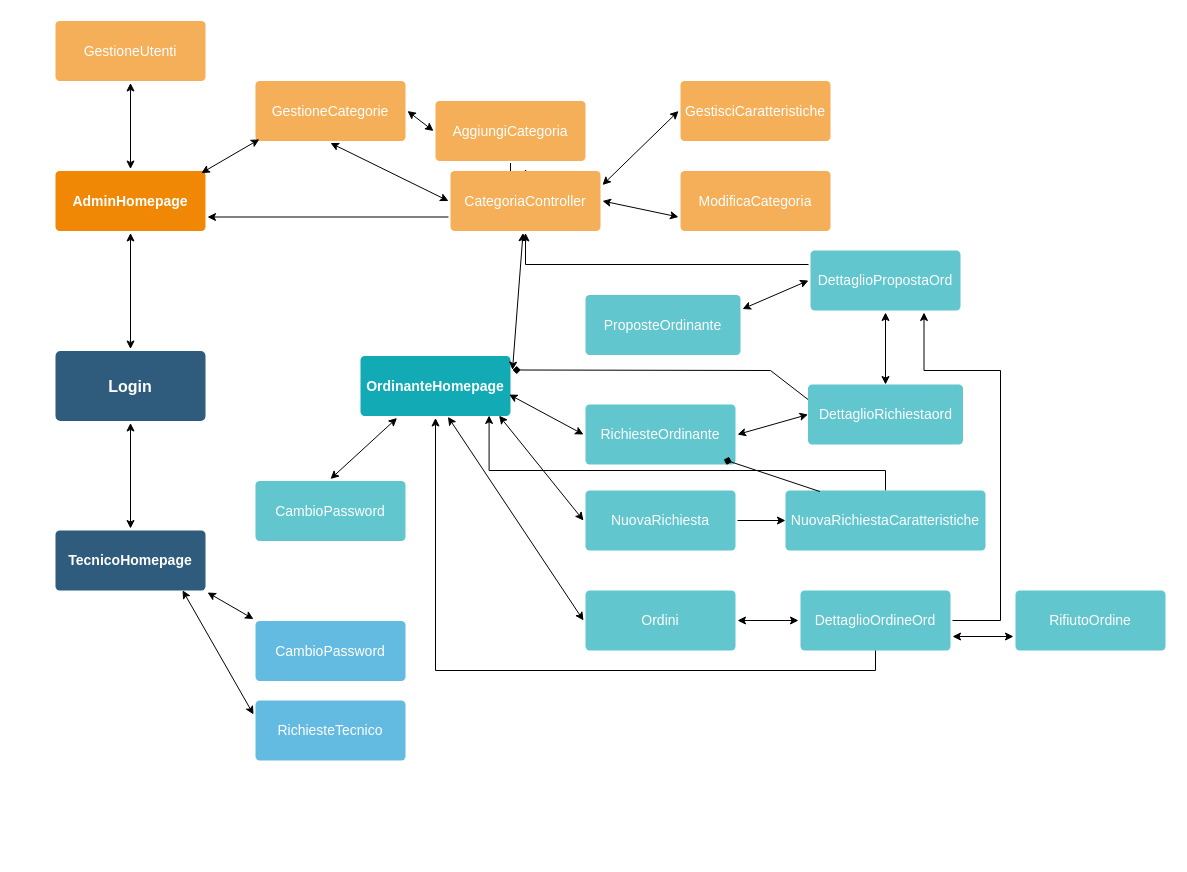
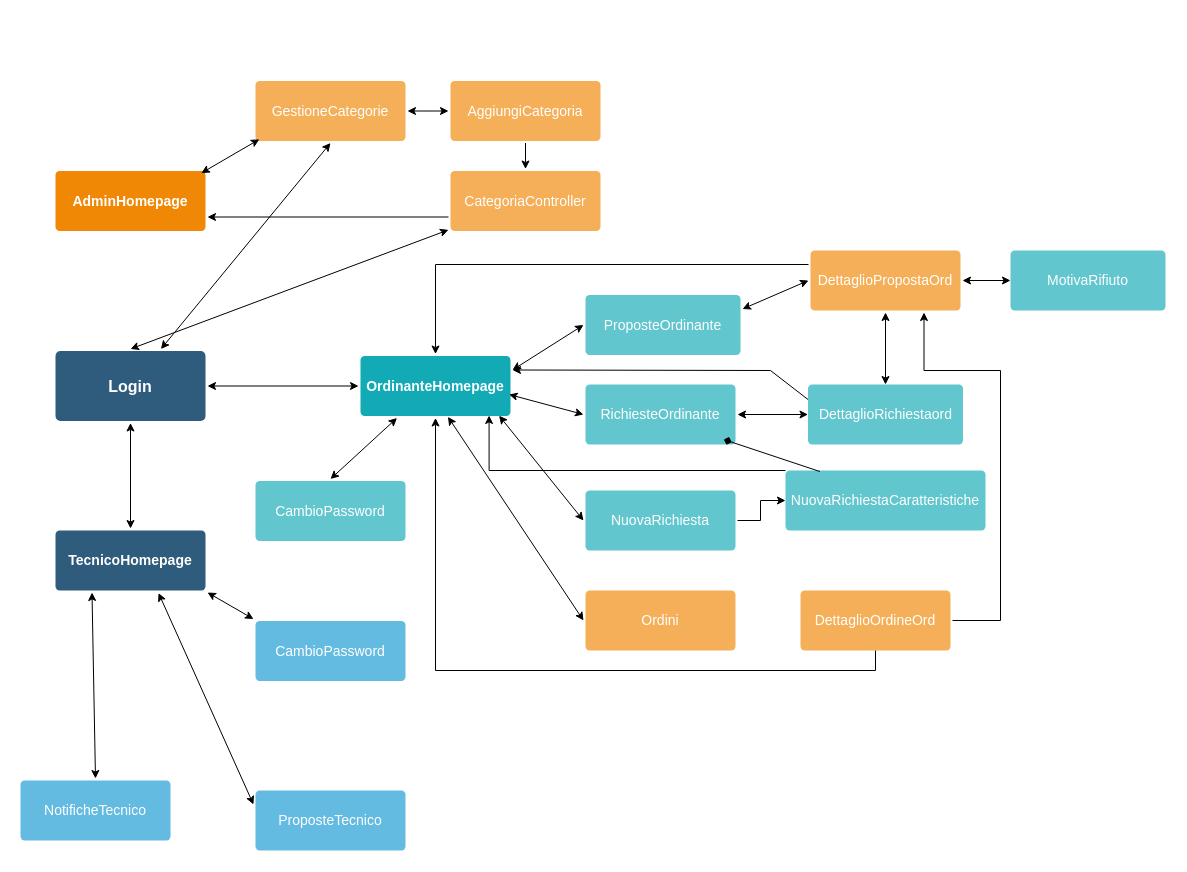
- <mxCell id="6" value="GestioneUtenti" style="rounded=1;whiteSpace=wrap;html=1;shadow=0;labelBackgroundColor=none;strokeColor=none;strokeWidth=3;fillColor=#f5af58;fontFamily=Helvetica;fontSize=14;fontColor=#FFFFFF;align=center;spacing=5;arcSize=7;perimeterSpacing=2;" parent="1" vertex="1"><mxGeometry x="55" y="20.5" width="150" height="60" as="geometry" /></mxCell>
- <mxCell id="22" value="GestisciCaratteristiche" style="rounded=1;whiteSpace=wrap;html=1;shadow=0;labelBackgroundColor=none;strokeColor=none;strokeWidth=3;fillColor=#f5af58;fontFamily=Helvetica;fontSize=14;fontColor=#FFFFFF;align=center;spacing=5;arcSize=7;perimeterSpacing=2;" vertex="1" parent="1"><mxGeometry x="680" y="80.5" width="150" height="60" as="geometry" /></mxCell>
- <mxCell id="14" value="" style="endArrow=classic;startArrow=classic;html=1;rounded=0;entryX=0.5;entryY=1;entryDx=0;entryDy=0;exitX=0.5;exitY=0;exitDx=0;exitDy=0;" edge="1" parent="1" source="4" target="6"><mxGeometry width="50" height="50" relative="1" as="geometry"><mxPoint x="129.66" y="161.5" as="sourcePoint" /><mxPoint x="129.89" y="90" as="targetPoint" /></mxGeometry></mxCell>
- <mxCell id="17" value="AggiungiCategoria" style="rounded=1;whiteSpace=wrap;html=1;shadow=0;labelBackgroundColor=none;strokeColor=none;strokeWidth=3;fillColor=#f5af58;fontFamily=Helvetica;fontSize=14;fontColor=#FFFFFF;align=center;spacing=5;arcSize=7;perimeterSpacing=2;" vertex="1" parent="1"><mxGeometry x="435" y="100.5" width="150" height="60" as="geometry" /></mxCell>
+ <mxCell id="17" value="AggiungiCategoria" style="rounded=1;whiteSpace=wrap;html=1;shadow=0;labelBackgroundColor=none;strokeColor=none;strokeWidth=3;fillColor=#f5af58;fontFamily=Helvetica;fontSize=14;fontColor=#FFFFFF;align=center;spacing=5;arcSize=7;perimeterSpacing=2;" vertex="1" parent="1"><mxGeometry x="450" y="80.5" width="150" height="60" as="geometry" /></mxCell>
- <mxCell id="23" value="" style="endArrow=classic;startArrow=classic;html=1;rounded=0;entryX=1;entryY=0.25;entryDx=0;entryDy=0;exitX=0;exitY=0.5;exitDx=0;exitDy=0;" edge="1" parent="1" source="22" target="18"><mxGeometry width="50" height="50" relative="1" as="geometry"><mxPoint x="340" y="153" as="sourcePoint" /><mxPoint x="458" y="211" as="targetPoint" /></mxGeometry></mxCell>
- <mxCell id="20" value="" style="endArrow=classic;startArrow=classic;html=1;rounded=0;entryX=0;entryY=0.5;entryDx=0;entryDy=0;exitX=0.5;exitY=1;exitDx=0;exitDy=0;" edge="1" parent="1" source="5" target="18"><mxGeometry width="50" height="50" relative="1" as="geometry"><mxPoint x="221" y="193" as="sourcePoint" /><mxPoint x="279" y="159" as="targetPoint" /></mxGeometry></mxCell>
+ <mxCell id="20" value="" style="endArrow=classic;startArrow=classic;html=1;rounded=0;exitX=0.5;exitY=1;exitDx=0;exitDy=0;" edge="1" parent="1" source="5" target="2"><mxGeometry width="50" height="50" relative="1" as="geometry"><mxPoint x="221" y="193" as="sourcePoint" /><mxPoint x="279" y="159" as="targetPoint" /></mxGeometry></mxCell>
- <mxCell id="21" value="ModificaCategoria" style="rounded=1;whiteSpace=wrap;html=1;shadow=0;labelBackgroundColor=none;strokeColor=none;strokeWidth=3;fillColor=#f5af58;fontFamily=Helvetica;fontSize=14;fontColor=#FFFFFF;align=center;spacing=5;arcSize=7;perimeterSpacing=2;" vertex="1" parent="1"><mxGeometry x="680" y="170.5" width="150" height="60" as="geometry" /></mxCell>
- <mxCell id="24" value="" style="endArrow=classic;startArrow=classic;html=1;rounded=0;entryX=0;entryY=0.75;entryDx=0;entryDy=0;exitX=1;exitY=0.5;exitDx=0;exitDy=0;" edge="1" parent="1" source="18" target="21"><mxGeometry width="50" height="50" relative="1" as="geometry"><mxPoint x="350" y="163" as="sourcePoint" /><mxPoint x="468" y="221" as="targetPoint" /></mxGeometry></mxCell>
- <mxCell id="36" value="" style="edgeStyle=orthogonalEdgeStyle;rounded=0;orthogonalLoop=1;jettySize=auto;html=1;exitX=0;exitY=0.25;exitDx=0;exitDy=0;" edge="1" parent="1" source="37" target="18"><mxGeometry relative="1" as="geometry" /></mxCell>
+ <mxCell id="36" value="" style="edgeStyle=orthogonalEdgeStyle;rounded=0;orthogonalLoop=1;jettySize=auto;html=1;entryX=0.5;entryY=0;entryDx=0;entryDy=0;exitX=0;exitY=0.25;exitDx=0;exitDy=0;" edge="1" parent="1" source="37" target="7"><mxGeometry relative="1" as="geometry" /></mxCell>
- <mxCell id="37" value="DettaglioPropostaOrd" style="rounded=1;whiteSpace=wrap;html=1;shadow=0;labelBackgroundColor=none;strokeColor=none;strokeWidth=3;fillColor=#61c6ce;fontFamily=Helvetica;fontSize=14;fontColor=#FFFFFF;align=center;spacing=5;fontStyle=0;arcSize=7;perimeterSpacing=2;" vertex="1" parent="1"><mxGeometry x="810" y="250" width="150" height="60" as="geometry" /></mxCell>
+ <mxCell id="37" value="DettaglioPropostaOrd" style="rounded=1;whiteSpace=wrap;html=1;shadow=0;labelBackgroundColor=none;strokeColor=none;strokeWidth=3;fillColor=#f5af58;fontFamily=Helvetica;fontSize=14;fontColor=#FFFFFF;align=center;spacing=5;fontStyle=0;arcSize=7;perimeterSpacing=2;" vertex="1" parent="1"><mxGeometry x="810" y="250" width="150" height="60" as="geometry" /></mxCell>
+ <mxCell id="40" value="" style="endArrow=classic;startArrow=classic;html=1;rounded=0;entryX=0;entryY=0.5;entryDx=0;entryDy=0;exitX=1;exitY=0.5;exitDx=0;exitDy=0;" edge="1" parent="1" source="37" target="39"><mxGeometry width="50" height="50" relative="1" as="geometry"><mxPoint x="610" y="310" as="sourcePoint" /><mxPoint x="660" y="260" as="targetPoint" /></mxGeometry></mxCell>
+ <mxCell id="39" value="MotivaRifiuto" style="whiteSpace=wrap;html=1;fontSize=14;fillColor=#61c6ce;strokeColor=none;fontColor=#FFFFFF;rounded=1;shadow=0;labelBackgroundColor=none;strokeWidth=3;spacing=5;fontStyle=0;arcSize=7;" vertex="1" parent="1"><mxGeometry x="1010" y="250" width="155" height="60" as="geometry" /></mxCell>
- <mxCell id="13" value="" style="endArrow=classic;startArrow=classic;html=1;rounded=0;exitX=0.5;exitY=0;exitDx=0;exitDy=0;" edge="1" parent="1" source="2" target="4"><mxGeometry width="50" height="50" relative="1" as="geometry"><mxPoint x="129.5" y="346.5" as="sourcePoint" /><mxPoint x="129.5" y="230.5" as="targetPoint" /></mxGeometry></mxCell>
+ <mxCell id="13" value="" style="endArrow=classic;startArrow=classic;html=1;rounded=0;exitX=0.5;exitY=0;exitDx=0;exitDy=0;" edge="1" parent="1" source="2" target="18"><mxGeometry width="50" height="50" relative="1" as="geometry"><mxPoint x="129.5" y="346.5" as="sourcePoint" /><mxPoint x="129.5" y="230.5" as="targetPoint" /></mxGeometry></mxCell>
- <mxCell id="27" value="" style="endArrow=classic;startArrow=classic;html=1;rounded=0;exitX=1;exitY=0.25;exitDx=0;exitDy=0;" edge="1" parent="1" source="7" target="18"><mxGeometry width="50" height="50" relative="1" as="geometry"><mxPoint x="530" y="370" as="sourcePoint" /><mxPoint x="580" y="320" as="targetPoint" /></mxGeometry></mxCell>
+ <mxCell id="27" value="" style="endArrow=classic;startArrow=classic;html=1;rounded=0;entryX=0;entryY=0.5;entryDx=0;entryDy=0;exitX=1;exitY=0.25;exitDx=0;exitDy=0;" edge="1" parent="1" source="7" target="10"><mxGeometry width="50" height="50" relative="1" as="geometry"><mxPoint x="530" y="370" as="sourcePoint" /><mxPoint x="580" y="320" as="targetPoint" /></mxGeometry></mxCell>
- <mxCell id="43" value="" style="endArrow=diamond;html=1;rounded=0;exitX=0;exitY=0.25;exitDx=0;exitDy=0;entryX=1;entryY=0.25;entryDx=0;entryDy=0;" edge="1" parent="1" source="38" target="7"><mxGeometry width="50" height="50" relative="1" as="geometry"><mxPoint x="770" y="380" as="sourcePoint" /><mxPoint x="520" y="370" as="targetPoint" /><Array as="points"><mxPoint x="770" y="370" /></Array></mxGeometry></mxCell>
+ <mxCell id="43" value="" style="endArrow=classic;html=1;rounded=0;exitX=0;exitY=0.25;exitDx=0;exitDy=0;entryX=1;entryY=0.25;entryDx=0;entryDy=0;" edge="1" parent="1" source="38" target="7"><mxGeometry width="50" height="50" relative="1" as="geometry"><mxPoint x="770" y="380" as="sourcePoint" /><mxPoint x="520" y="370" as="targetPoint" /><Array as="points"><mxPoint x="770" y="370" /></Array></mxGeometry></mxCell>
+ <mxCell id="12" value="" style="endArrow=classic;startArrow=classic;html=1;rounded=0;exitX=1;exitY=0.5;exitDx=0;exitDy=0;entryX=0;entryY=0.5;entryDx=0;entryDy=0;" edge="1" parent="1" source="2" target="7"><mxGeometry width="50" height="50" relative="1" as="geometry"><mxPoint x="140" y="549" as="sourcePoint" /><mxPoint x="140" y="433" as="targetPoint" /></mxGeometry></mxCell>
- <mxCell id="9" value="RichiesteOrdinante" style="rounded=1;whiteSpace=wrap;html=1;shadow=0;labelBackgroundColor=none;strokeColor=none;strokeWidth=3;fillColor=#61c6ce;fontFamily=Helvetica;fontSize=14;fontColor=#FFFFFF;align=center;spacing=5;fontStyle=0;arcSize=7;perimeterSpacing=2;" parent="1" vertex="1"><mxGeometry x="585" y="404" width="150" height="60" as="geometry" /></mxCell>
+ <mxCell id="9" value="RichiesteOrdinante" style="rounded=1;whiteSpace=wrap;html=1;shadow=0;labelBackgroundColor=none;strokeColor=none;strokeWidth=3;fillColor=#61c6ce;fontFamily=Helvetica;fontSize=14;fontColor=#FFFFFF;align=center;spacing=5;fontStyle=0;arcSize=7;perimeterSpacing=2;" parent="1" vertex="1"><mxGeometry x="585" y="384" width="150" height="60" as="geometry" /></mxCell>
- <mxCell id="45" value="NuovaRichiestaCaratteristiche" style="whiteSpace=wrap;html=1;fontSize=14;fillColor=#61c6ce;strokeColor=none;fontColor=#FFFFFF;rounded=1;shadow=0;labelBackgroundColor=none;strokeWidth=3;spacing=5;fontStyle=0;arcSize=7;" vertex="1" parent="1"><mxGeometry x="785" y="490" width="200" height="60" as="geometry" /></mxCell>
+ <mxCell id="45" value="NuovaRichiestaCaratteristiche" style="whiteSpace=wrap;html=1;fontSize=14;fillColor=#61c6ce;strokeColor=none;fontColor=#FFFFFF;rounded=1;shadow=0;labelBackgroundColor=none;strokeWidth=3;spacing=5;fontStyle=0;arcSize=7;" vertex="1" parent="1"><mxGeometry x="785" y="470" width="200" height="60" as="geometry" /></mxCell>
- <mxCell id="33" value="Ordini" style="rounded=1;whiteSpace=wrap;html=1;shadow=0;labelBackgroundColor=none;strokeColor=none;strokeWidth=3;fillColor=#61c6ce;fontFamily=Helvetica;fontSize=14;fontColor=#FFFFFF;align=center;spacing=5;fontStyle=0;arcSize=7;perimeterSpacing=2;" vertex="1" parent="1"><mxGeometry x="585" y="590" width="150" height="60" as="geometry" /></mxCell>
+ <mxCell id="33" value="Ordini" style="rounded=1;whiteSpace=wrap;html=1;shadow=0;labelBackgroundColor=none;strokeColor=none;strokeWidth=3;fillColor=#f5af58;fontFamily=Helvetica;fontSize=14;fontColor=#FFFFFF;align=center;spacing=5;fontStyle=0;arcSize=7;perimeterSpacing=2;" vertex="1" parent="1"><mxGeometry x="585" y="590" width="150" height="60" as="geometry" /></mxCell>
- <mxCell id="49" value="" style="endArrow=classic;startArrow=classic;html=1;rounded=0;exitX=1;exitY=0.5;exitDx=0;exitDy=0;entryX=0;entryY=0.5;entryDx=0;entryDy=0;" edge="1" parent="1" source="33" target="48"><mxGeometry width="50" height="50" relative="1" as="geometry"><mxPoint x="750" y="650" as="sourcePoint" /><mxPoint x="800" y="600" as="targetPoint" /></mxGeometry></mxCell>
- <mxCell id="48" value="DettaglioOrdineOrd" style="rounded=1;whiteSpace=wrap;html=1;shadow=0;labelBackgroundColor=none;strokeColor=none;strokeWidth=3;fillColor=#61c6ce;fontFamily=Helvetica;fontSize=14;fontColor=#FFFFFF;align=center;spacing=5;fontStyle=0;arcSize=7;perimeterSpacing=2;" vertex="1" parent="1"><mxGeometry x="800" y="590" width="150" height="60" as="geometry" /></mxCell>
+ <mxCell id="48" value="DettaglioOrdineOrd" style="rounded=1;whiteSpace=wrap;html=1;shadow=0;labelBackgroundColor=none;strokeColor=none;strokeWidth=3;fillColor=#f5af58;fontFamily=Helvetica;fontSize=14;fontColor=#FFFFFF;align=center;spacing=5;fontStyle=0;arcSize=7;perimeterSpacing=2;" vertex="1" parent="1"><mxGeometry x="800" y="590" width="150" height="60" as="geometry" /></mxCell>
- <mxCell id="51" value="RifiutoOrdine" style="rounded=1;whiteSpace=wrap;html=1;shadow=0;labelBackgroundColor=none;strokeColor=none;strokeWidth=3;fillColor=#61c6ce;fontFamily=Helvetica;fontSize=14;fontColor=#FFFFFF;align=center;spacing=5;fontStyle=0;arcSize=7;perimeterSpacing=2;" vertex="1" parent="1"><mxGeometry x="1015" y="590" width="150" height="60" as="geometry" /></mxCell>
- <mxCell id="52" value="" style="endArrow=classic;startArrow=classic;html=1;rounded=0;exitX=1;exitY=0.75;exitDx=0;exitDy=0;entryX=0;entryY=0.75;entryDx=0;entryDy=0;" edge="1" parent="1" source="48" target="51"><mxGeometry width="50" height="50" relative="1" as="geometry"><mxPoint x="1000" y="730" as="sourcePoint" /><mxPoint x="1050" y="680" as="targetPoint" /></mxGeometry></mxCell>
- <mxCell id="54" value="" style="endArrow=classic;startArrow=classic;html=1;rounded=0;entryX=0.838;entryY=0.966;entryDx=0;entryDy=0;entryPerimeter=0;exitX=0;exitY=0.25;exitDx=0;exitDy=0;" edge="1" parent="1" source="53" target="60"><mxGeometry width="50" height="50" relative="1" as="geometry"><mxPoint x="120" y="680" as="sourcePoint" /><mxPoint x="170" y="630" as="targetPoint" /></mxGeometry></mxCell>
+ <mxCell id="59" value="" style="endArrow=classic;startArrow=classic;html=1;rounded=0;exitX=0.5;exitY=0;exitDx=0;exitDy=0;entryX=0.25;entryY=1;entryDx=0;entryDy=0;" edge="1" parent="1" source="57" target="60"><mxGeometry width="50" height="50" relative="1" as="geometry"><mxPoint x="86" y="783" as="sourcePoint" /><mxPoint x="86" y="590" as="targetPoint" /></mxGeometry></mxCell>
+ <mxCell id="56" value="" style="endArrow=classic;startArrow=classic;html=1;rounded=0;entryX=0.682;entryY=1.008;entryDx=0;entryDy=0;entryPerimeter=0;exitX=0;exitY=0.25;exitDx=0;exitDy=0;" edge="1" parent="1" source="55" target="60"><mxGeometry width="50" height="50" relative="1" as="geometry"><mxPoint x="110" y="810" as="sourcePoint" /><mxPoint x="160" y="760" as="targetPoint" /></mxGeometry></mxCell>
- <mxCell id="53" value="RichiesteTecnico" style="rounded=1;whiteSpace=wrap;html=1;shadow=0;labelBackgroundColor=none;strokeColor=none;strokeWidth=3;fillColor=#64bbe2;fontFamily=Helvetica;fontSize=14;fontColor=#FFFFFF;align=center;spacing=5;arcSize=7;perimeterSpacing=2;" vertex="1" parent="1"><mxGeometry x="255" y="700" width="150" height="60" as="geometry" /></mxCell>
+ <mxCell id="57" value="NotificheTecnico" style="rounded=1;whiteSpace=wrap;html=1;shadow=0;labelBackgroundColor=none;strokeColor=none;strokeWidth=3;fillColor=#64bbe2;fontFamily=Helvetica;fontSize=14;fontColor=#FFFFFF;align=center;spacing=5;arcSize=7;perimeterSpacing=2;" vertex="1" parent="1"><mxGeometry x="20" y="780" width="150" height="60" as="geometry" /></mxCell>
+ <mxCell id="55" value="ProposteTecnico" style="rounded=1;whiteSpace=wrap;html=1;shadow=0;labelBackgroundColor=none;strokeColor=none;strokeWidth=3;fillColor=#64bbe2;fontFamily=Helvetica;fontSize=14;fontColor=#FFFFFF;align=center;spacing=5;arcSize=7;perimeterSpacing=2;" vertex="1" parent="1"><mxGeometry x="255" y="790" width="150" height="60" as="geometry" /></mxCell>
